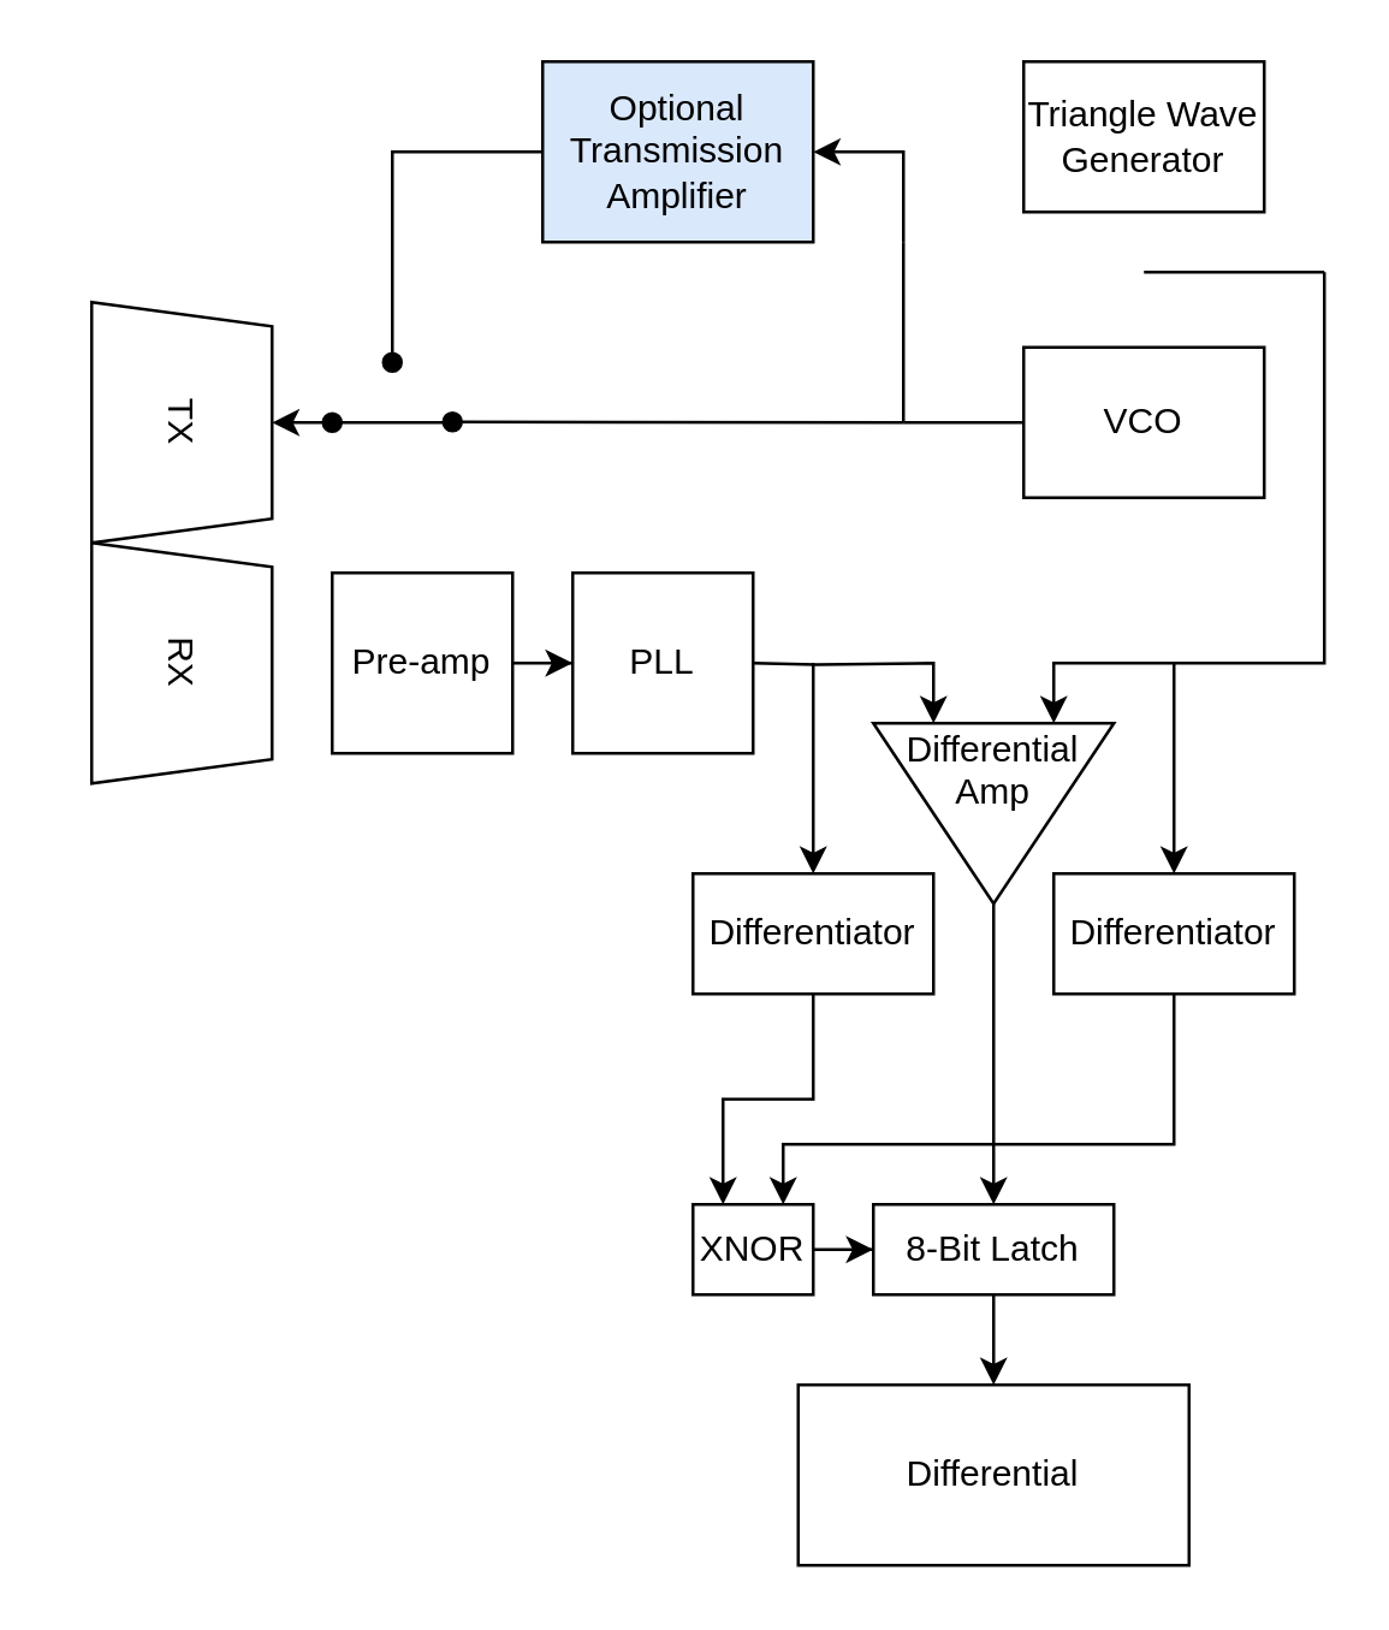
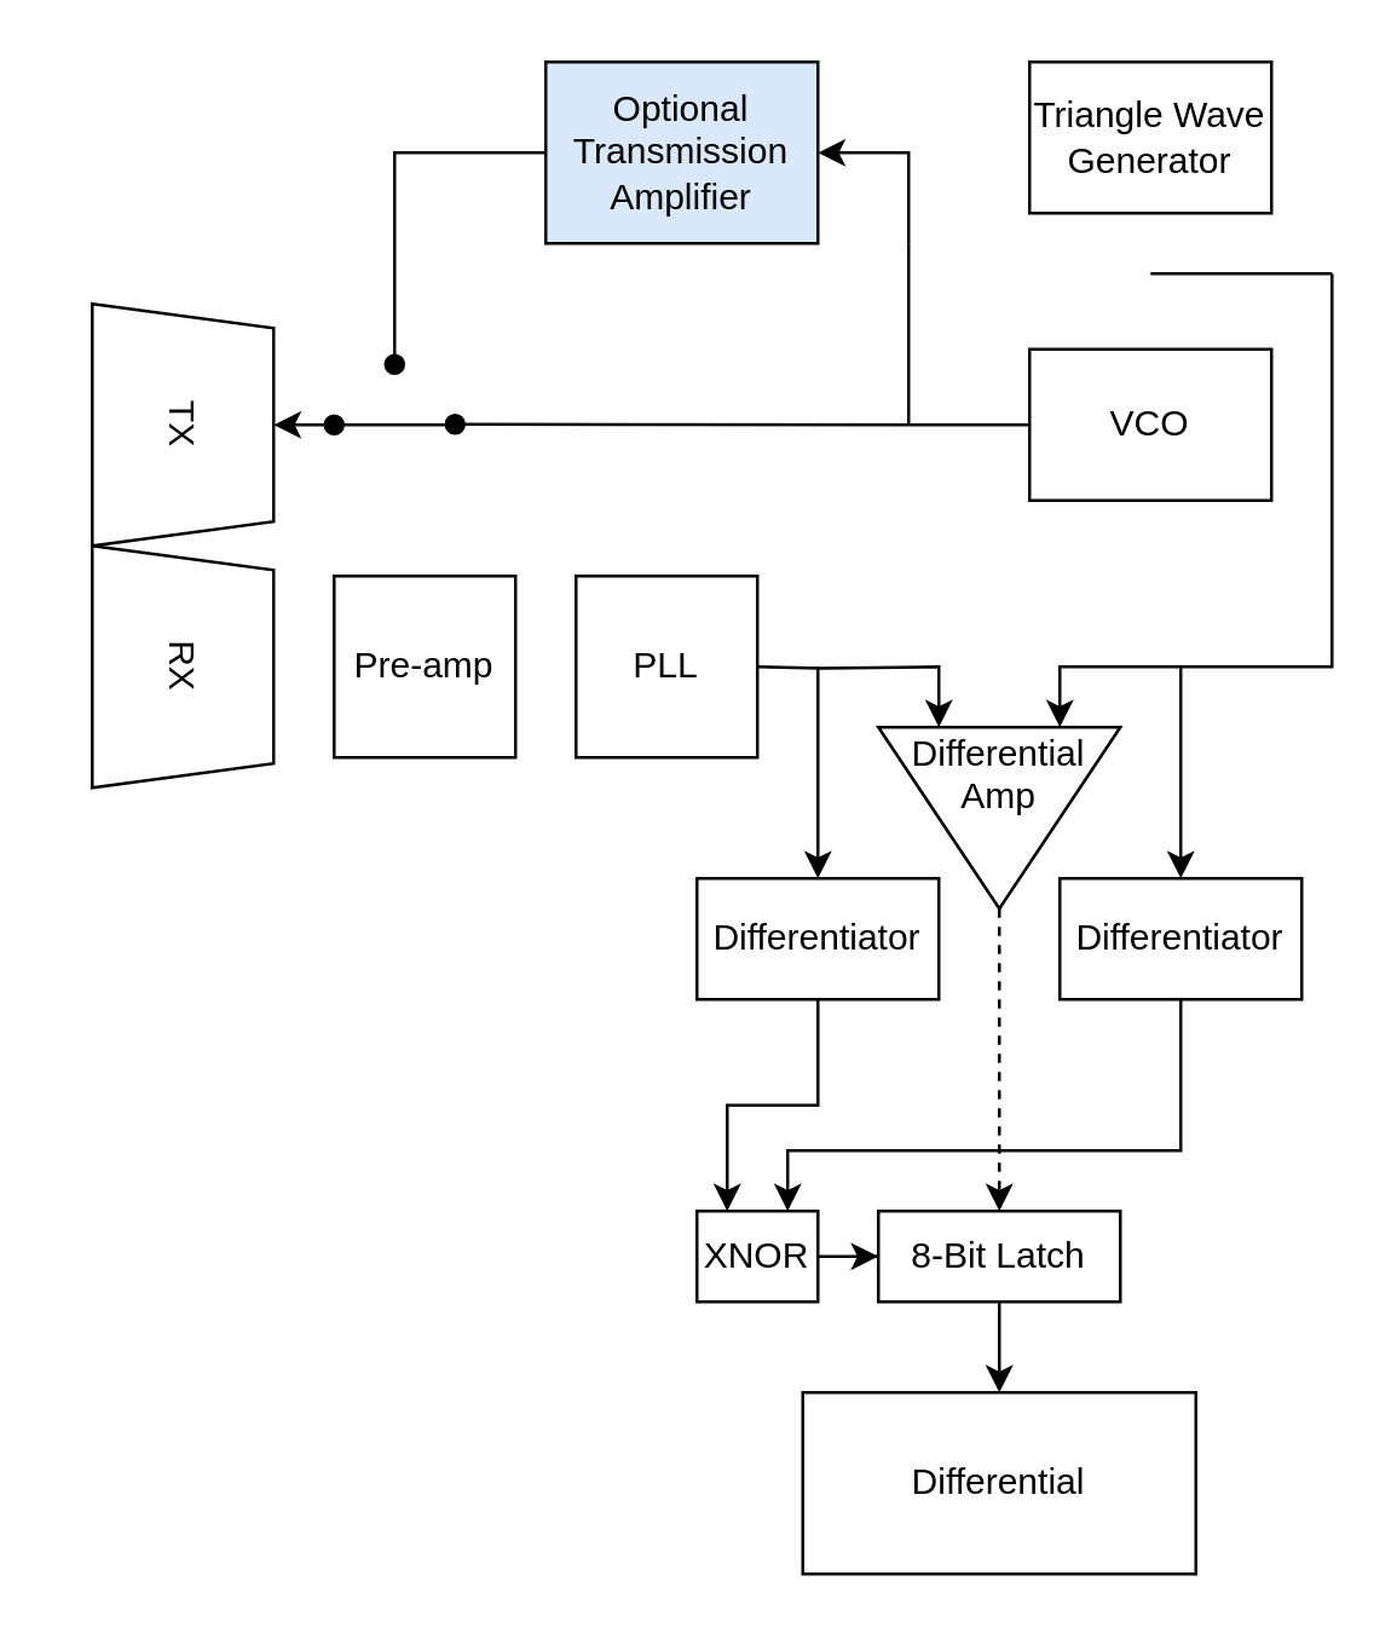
- <mxCell id="15" value="" style="edgeStyle=orthogonalEdgeStyle;rounded=0;jumpSize=0;orthogonalLoop=1;jettySize=auto;html=1;startArrow=none;startFill=0;endArrow=classic;endFill=1;" edge="1" parent="1" source="16" target="23"><mxGeometry relative="1" as="geometry" /></mxCell>
- <mxCell id="19" value="" style="edgeStyle=orthogonalEdgeStyle;rounded=0;jumpSize=0;orthogonalLoop=1;jettySize=auto;html=1;startArrow=none;startFill=0;endArrow=classic;endFill=1;entryX=0.5;entryY=0;entryDx=0;entryDy=0;" edge="1" parent="1" source="20" target="22"><mxGeometry relative="1" as="geometry"><mxPoint x="330" y="340" as="targetPoint" /></mxGeometry></mxCell>
+ <mxCell id="19" value="" style="edgeStyle=orthogonalEdgeStyle;rounded=0;jumpSize=0;orthogonalLoop=1;jettySize=auto;html=1;startArrow=none;startFill=0;endArrow=classic;endFill=1;entryX=0.5;entryY=0;entryDx=0;entryDy=0;dashed=1;" edge="1" parent="1" source="20" target="22"><mxGeometry relative="1" as="geometry"><mxPoint x="330" y="340" as="targetPoint" /></mxGeometry></mxCell>
